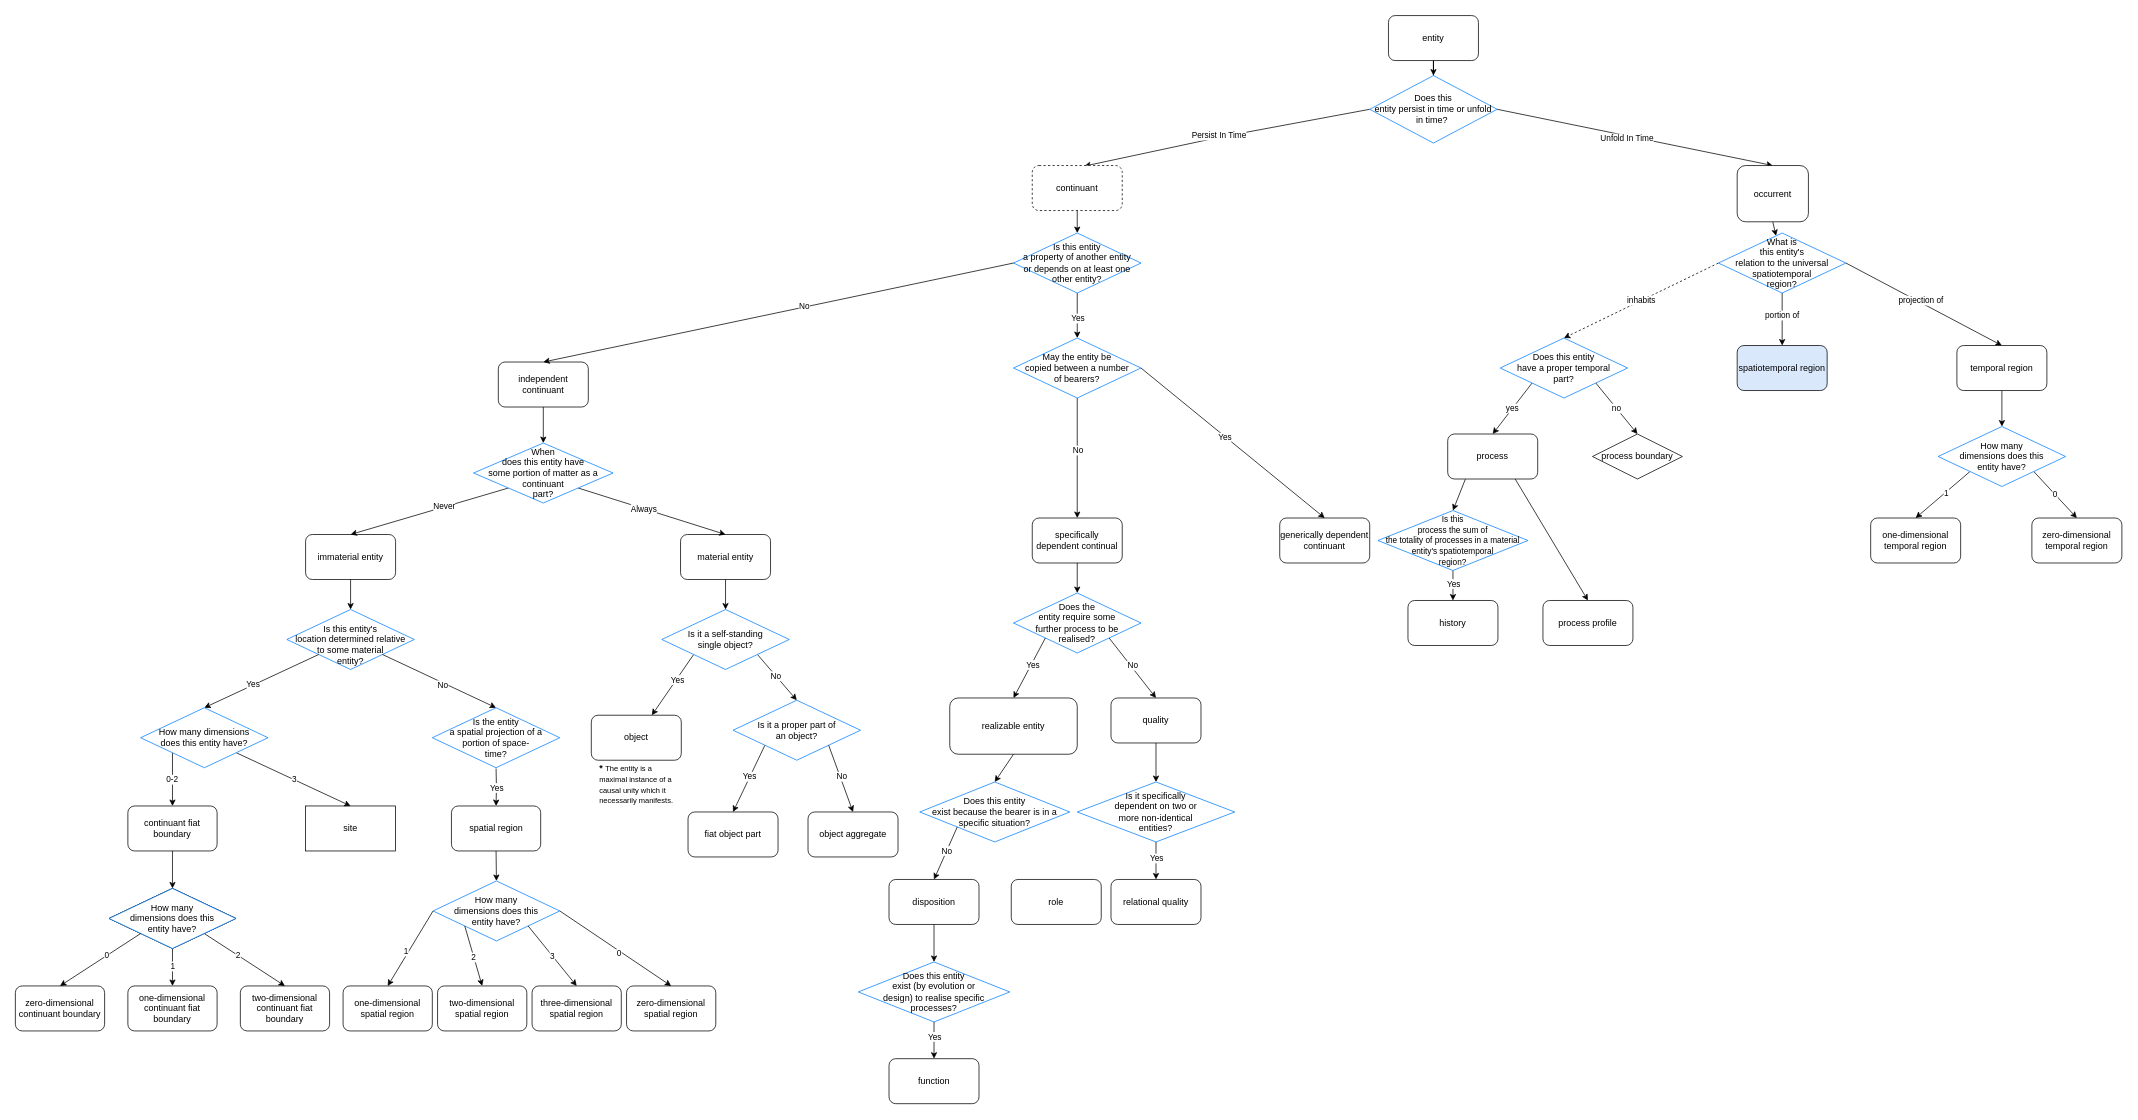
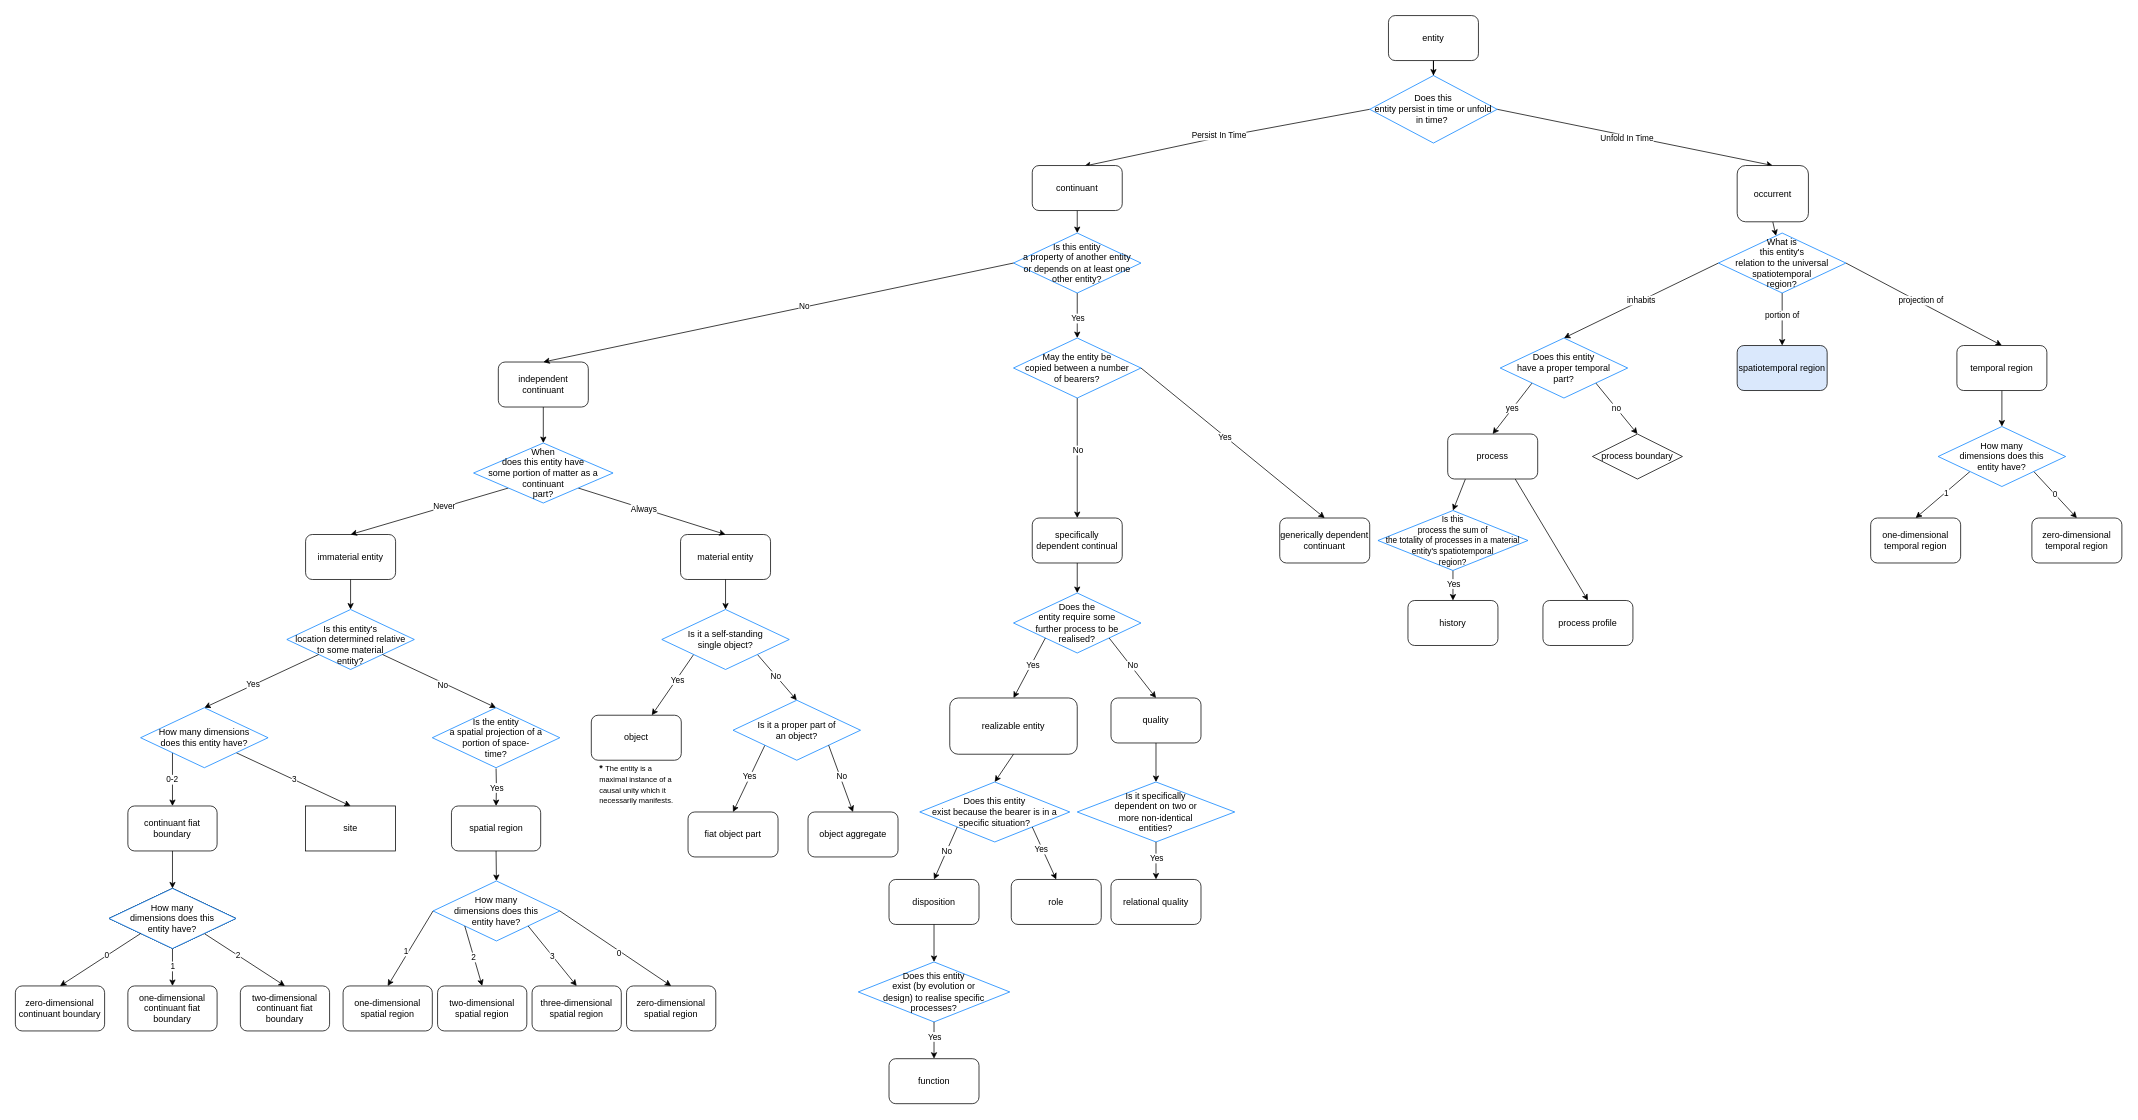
- <mxCell id="11" value="continuant" style="rounded=1;whiteSpace=wrap;html=1;dashed=1;" parent="1" vertex="1"><mxGeometry x="1376" y="220" width="120" height="60" as="geometry" /></mxCell>
+ <mxCell id="11" value="continuant" style="rounded=1;whiteSpace=wrap;html=1;" parent="1" vertex="1"><mxGeometry x="1376" y="220" width="120" height="60" as="geometry" /></mxCell>
- <mxCell id="20" value="inhabits" style="edgeStyle=none;rounded=0;orthogonalLoop=1;jettySize=auto;html=1;entryX=0.5;entryY=0;entryDx=0;entryDy=0;exitX=0;exitY=0.5;exitDx=0;exitDy=0;dashed=1;" parent="1" source="24" target="143" edge="1"><mxGeometry relative="1" as="geometry"><mxPoint x="2307" y="370" as="sourcePoint" /></mxGeometry></mxCell>
+ <mxCell id="20" value="inhabits" style="edgeStyle=none;rounded=0;orthogonalLoop=1;jettySize=auto;html=1;entryX=0.5;entryY=0;entryDx=0;entryDy=0;exitX=0;exitY=0.5;exitDx=0;exitDy=0;" parent="1" source="24" target="143" edge="1"><mxGeometry relative="1" as="geometry"><mxPoint x="2307" y="370" as="sourcePoint" /></mxGeometry></mxCell>
+ <mxCell id="125" style="edgeStyle=none;rounded=0;orthogonalLoop=1;jettySize=auto;html=1;exitX=1;exitY=1;exitDx=0;exitDy=0;entryX=0.5;entryY=0;entryDx=0;entryDy=0;" parent="110" source="122" target="124" edge="1"><mxGeometry x="15" as="geometry"><mxPoint x="305" y="514" as="targetPoint" /></mxGeometry></mxCell>
+ <mxCell id="126" value="Yes" style="edgeLabel;html=1;align=center;verticalAlign=middle;resizable=0;points=[];" parent="125" vertex="1" connectable="0"><mxGeometry relative="1" as="geometry"><mxPoint x="-4" y="-5" as="offset" /></mxGeometry></mxCell>
